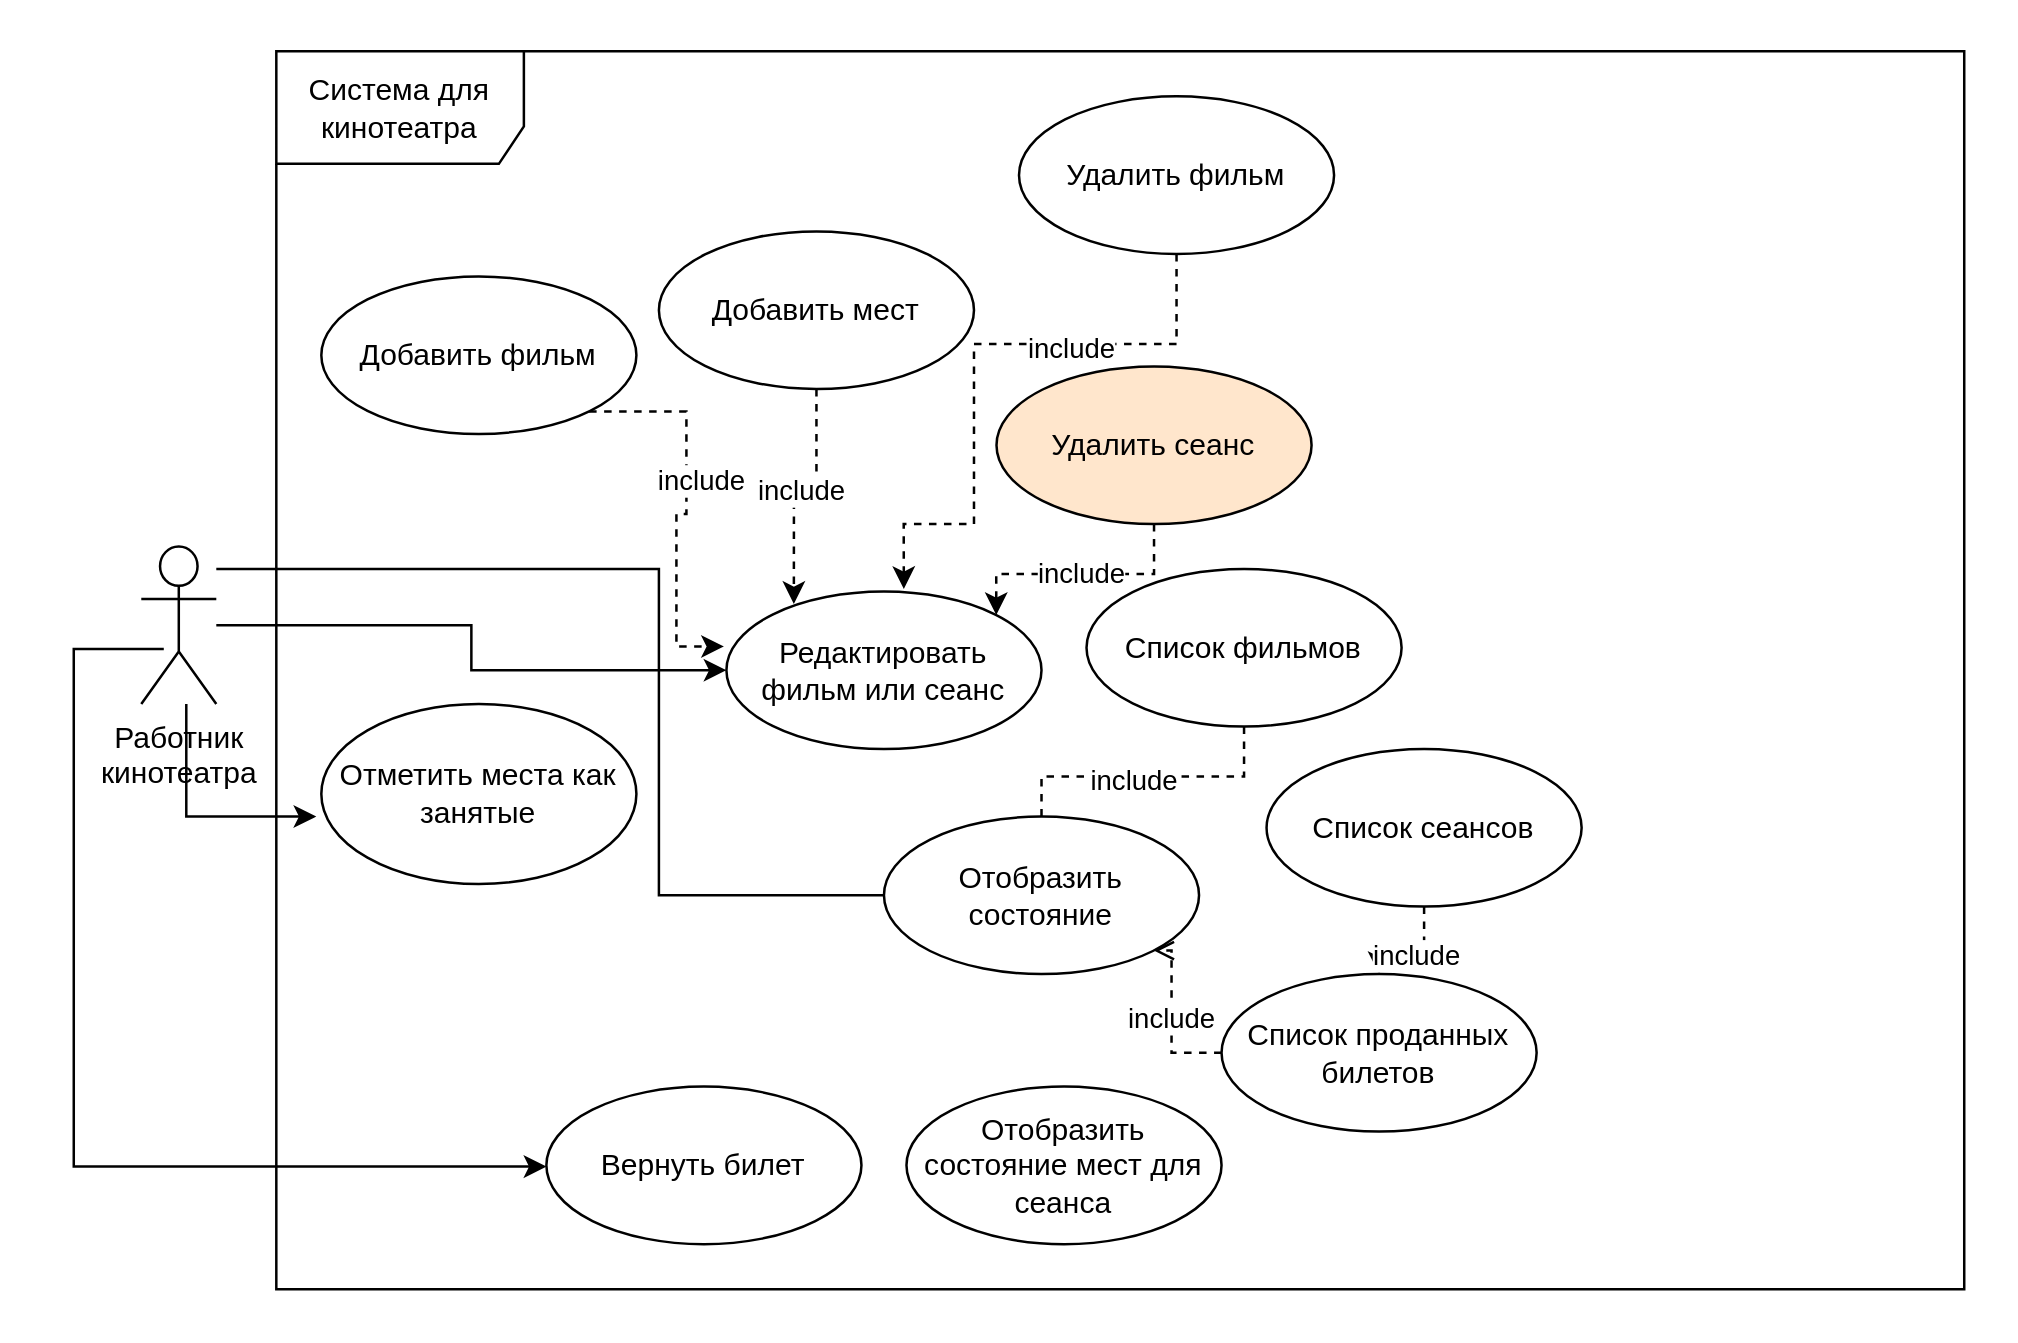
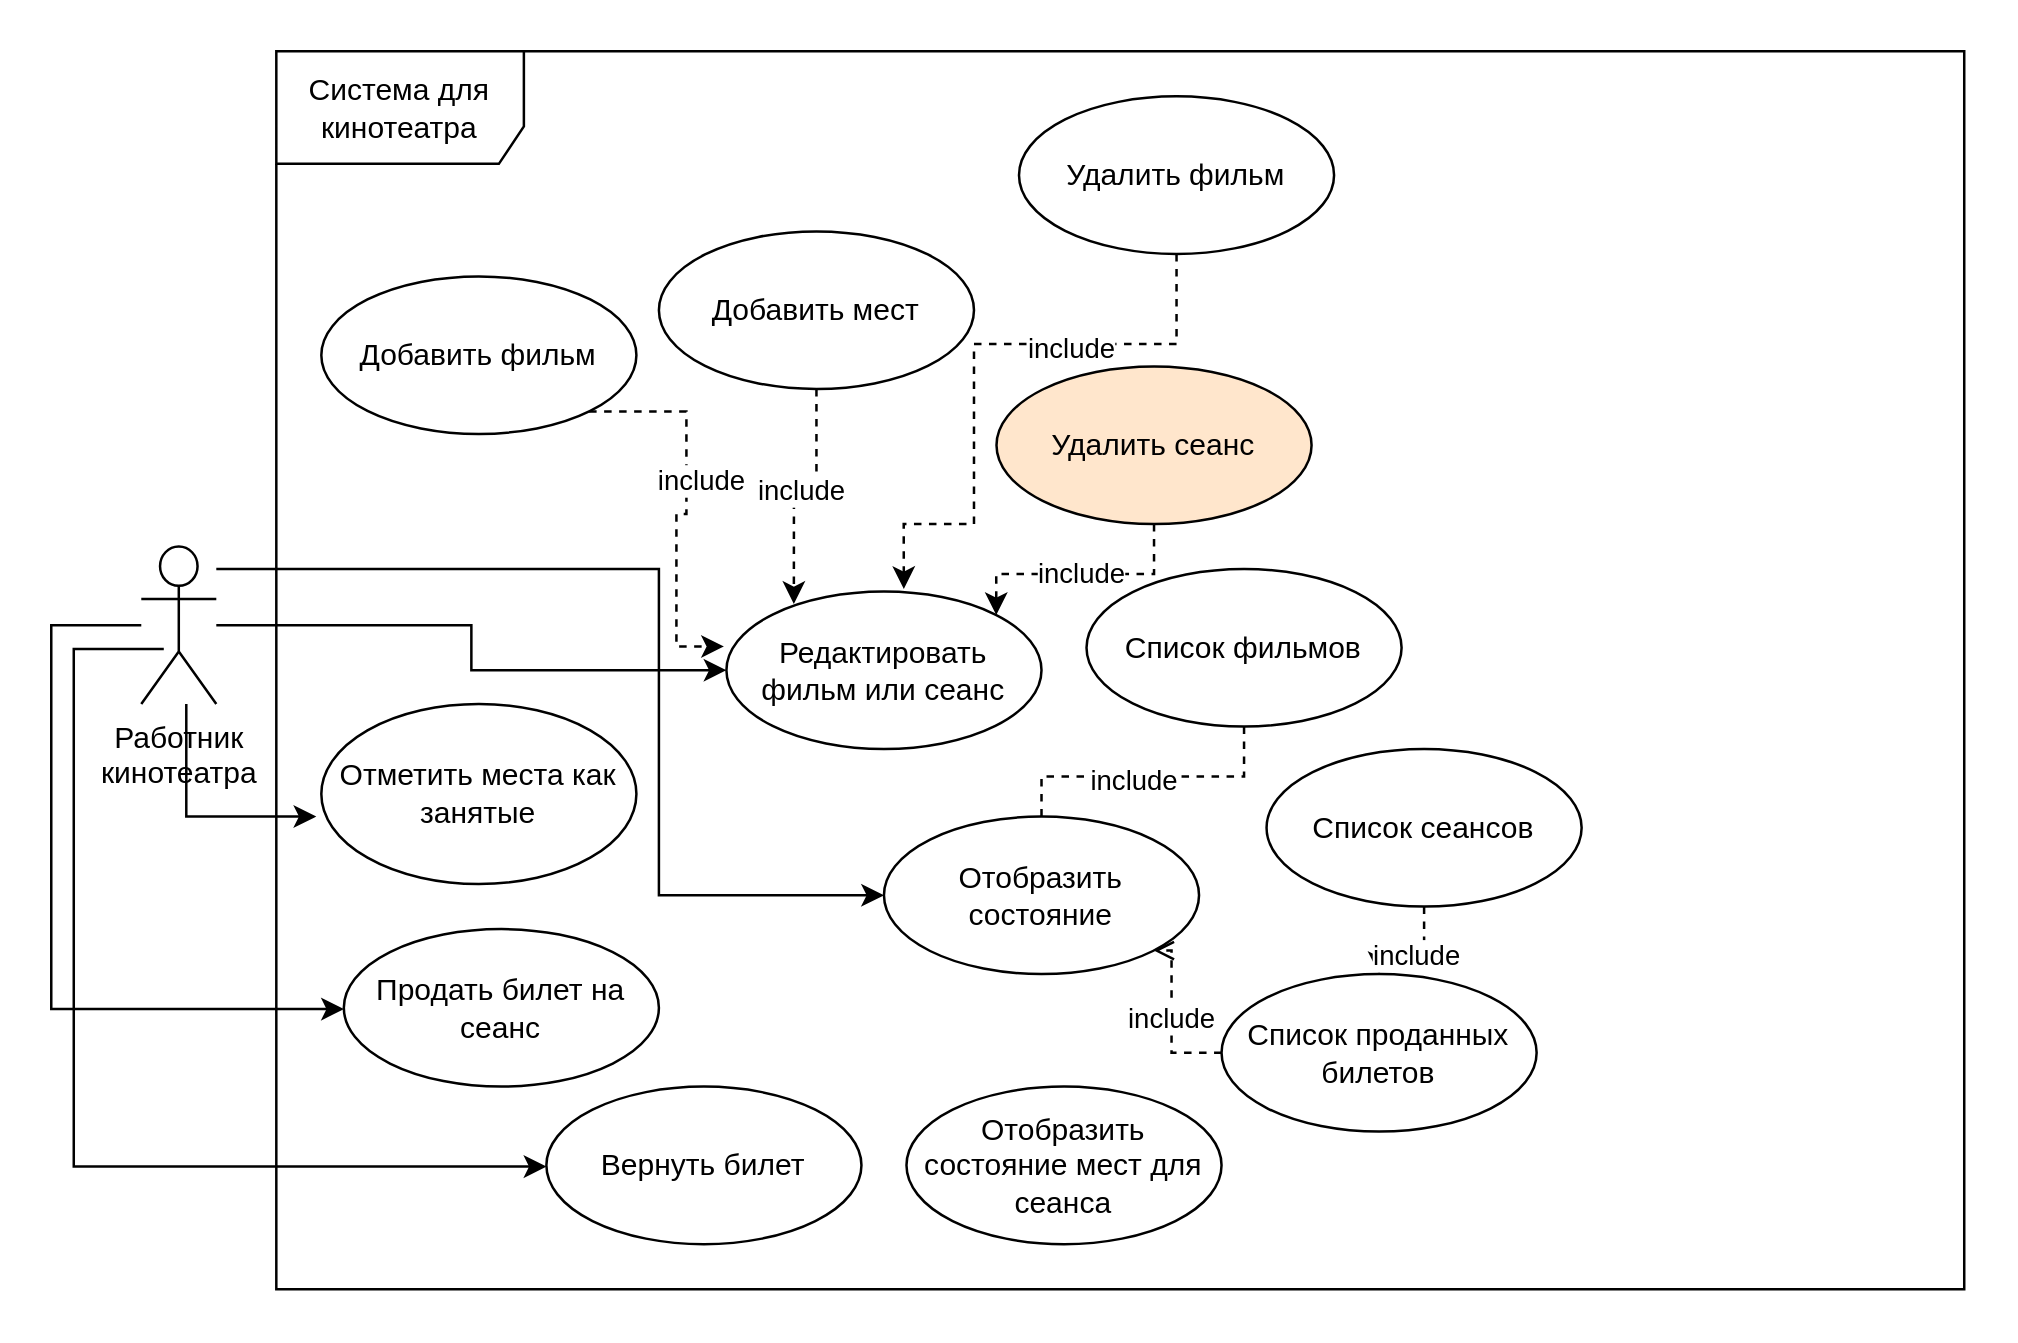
+ <mxCell id="4" style="edgeStyle=orthogonalEdgeStyle;rounded=0;orthogonalLoop=1;jettySize=auto;html=1;" edge="1" parent="1" source="5" target="14"><mxGeometry relative="1" as="geometry"><Array as="points"><mxPoint x="20" y="250" /><mxPoint x="20" y="403" /></Array></mxGeometry></mxCell>
- <mxCell id="3" style="edgeStyle=orthogonalEdgeStyle;rounded=0;orthogonalLoop=1;jettySize=auto;html=1;entryX=0;entryY=0.5;entryDx=0;entryDy=0;endArrow=none;" edge="1" parent="1" source="5" target="18"><mxGeometry relative="1" as="geometry"><Array as="points"><mxPoint x="263" y="227" /><mxPoint x="263" y="358" /></Array></mxGeometry></mxCell>
+ <mxCell id="3" style="edgeStyle=orthogonalEdgeStyle;rounded=0;orthogonalLoop=1;jettySize=auto;html=1;entryX=0;entryY=0.5;entryDx=0;entryDy=0;" edge="1" parent="1" source="5" target="18"><mxGeometry relative="1" as="geometry"><Array as="points"><mxPoint x="263" y="227" /><mxPoint x="263" y="358" /></Array></mxGeometry></mxCell>
+ <mxCell id="14" value="Продать билет на сеанс" style="ellipse;whiteSpace=wrap;html=1;" vertex="1" parent="1"><mxGeometry x="137" y="371" width="126" height="63" as="geometry" /></mxCell>
